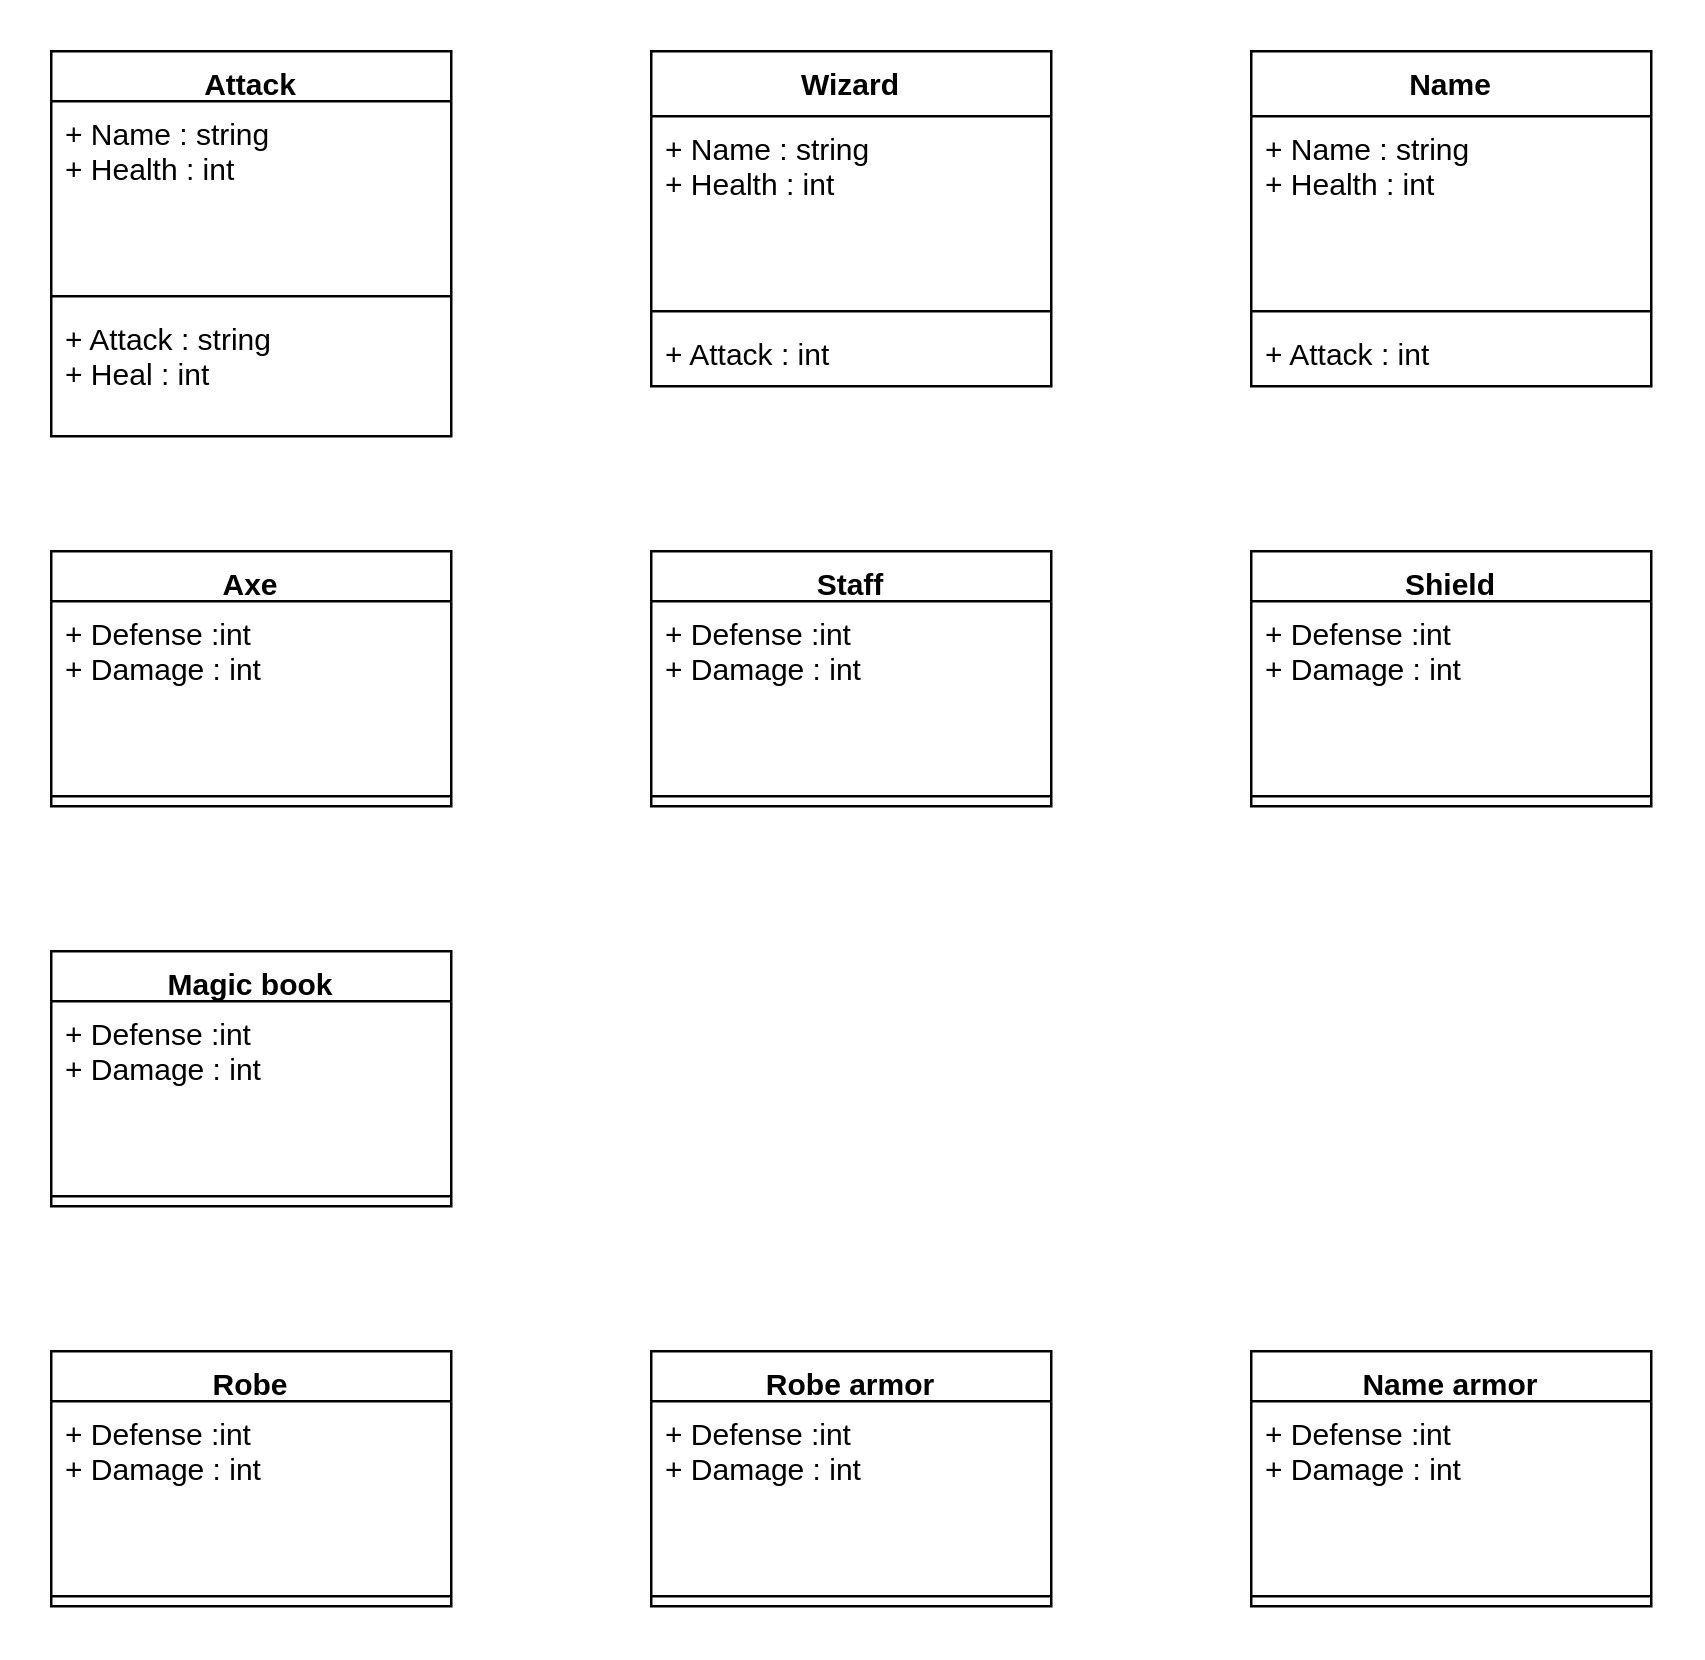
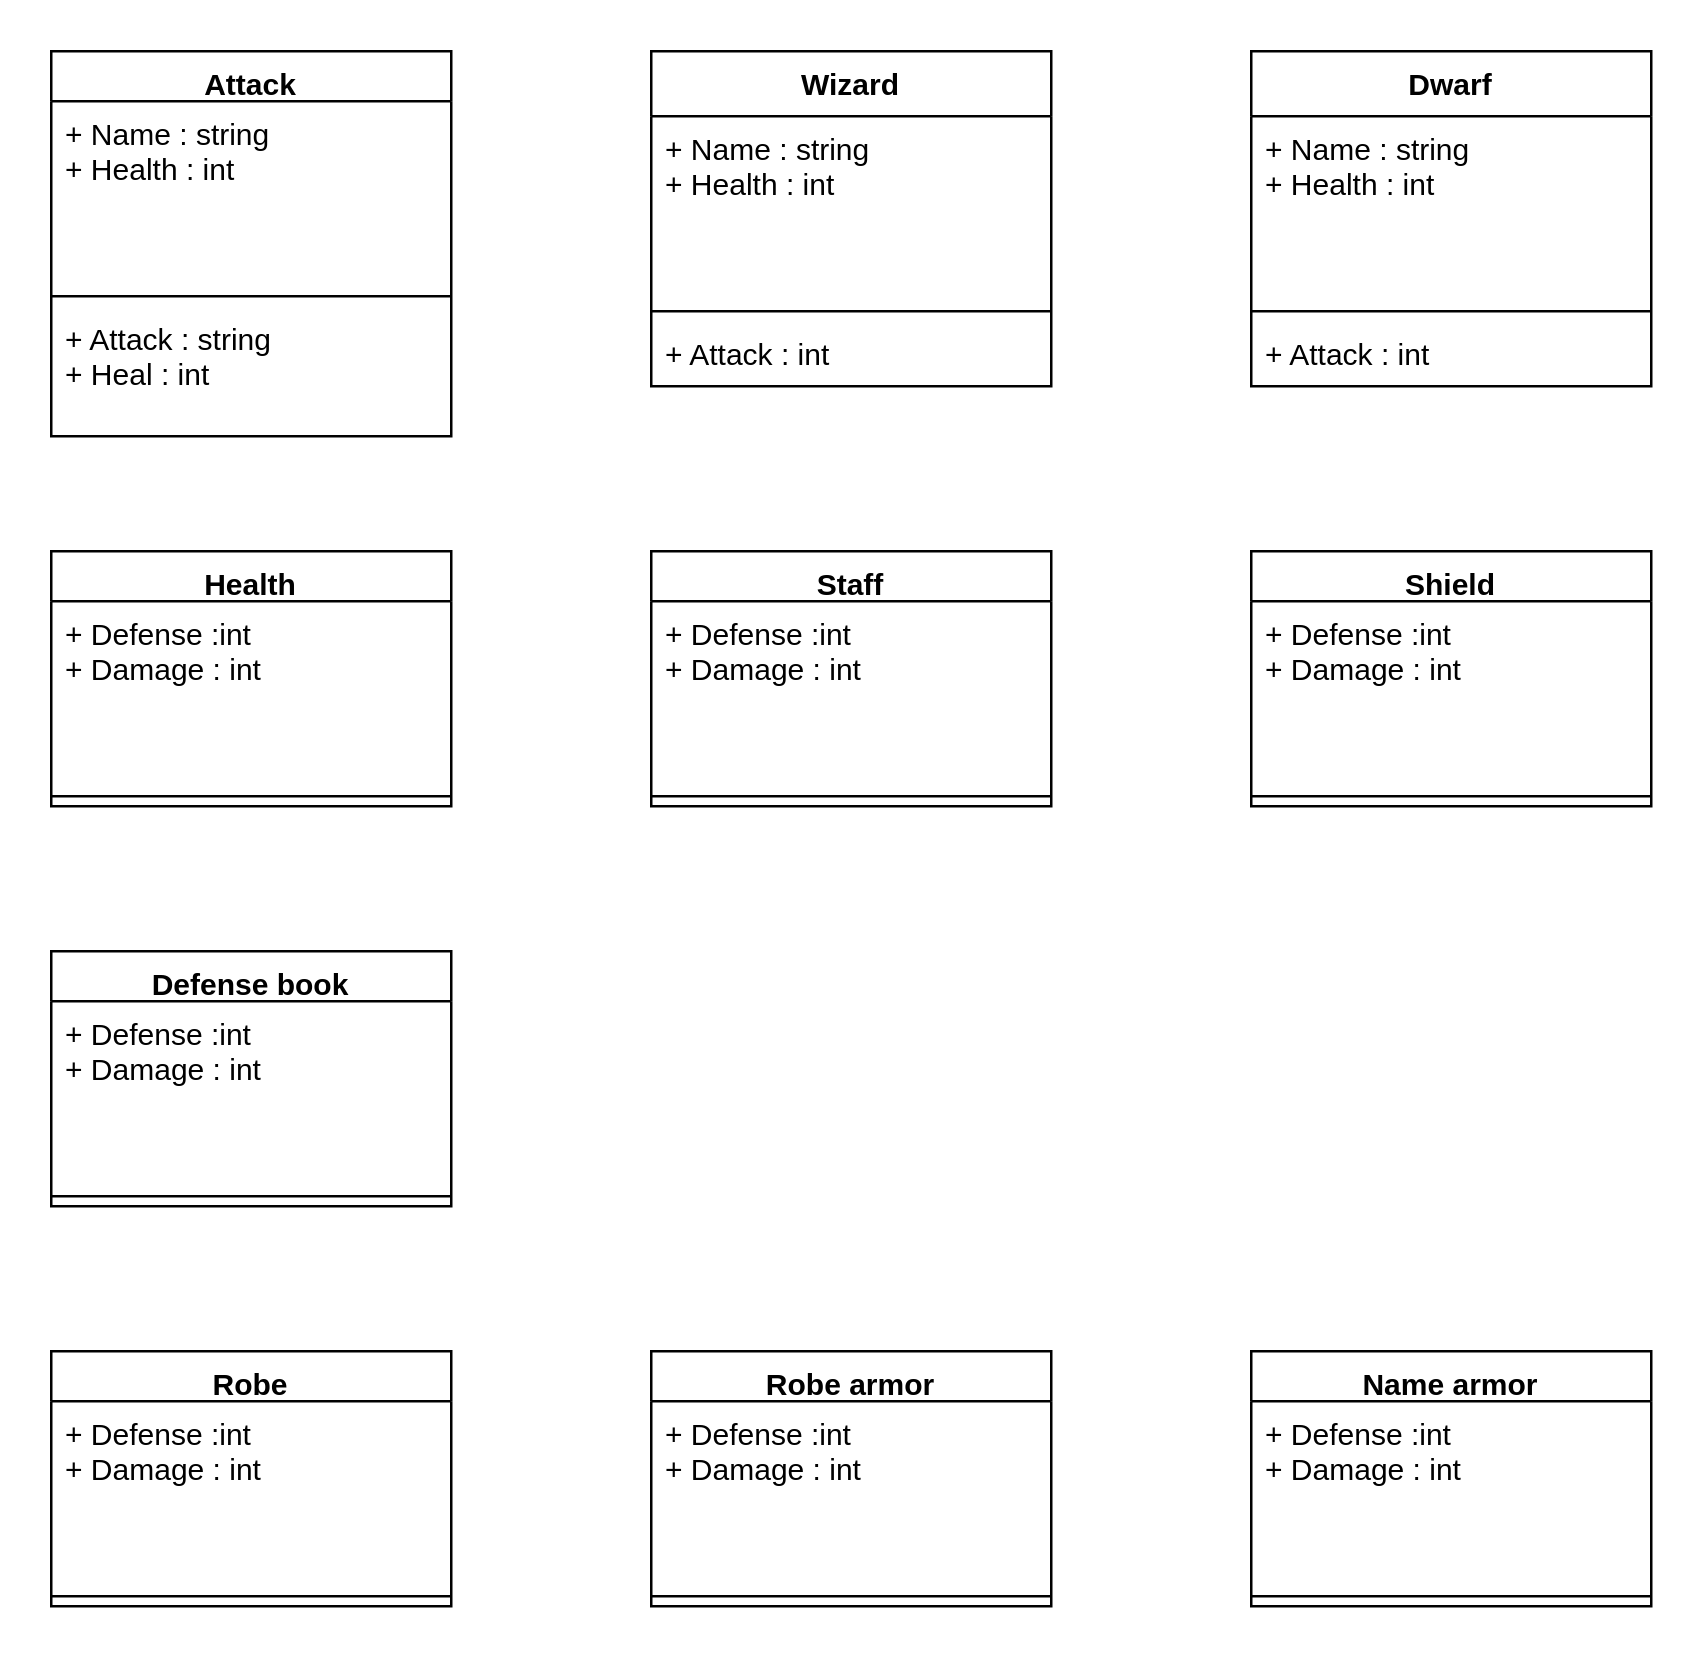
- <mxCell id="10" value="Name" style="swimlane;fontStyle=1;align=center;verticalAlign=top;childLayout=stackLayout;horizontal=1;startSize=26;horizontalStack=0;resizeParent=1;resizeParentMax=0;resizeLast=0;collapsible=1;marginBottom=0;" vertex="1" parent="1"><mxGeometry x="500" y="20" width="160" height="134" as="geometry" /></mxCell>
+ <mxCell id="10" value="Dwarf" style="swimlane;fontStyle=1;align=center;verticalAlign=top;childLayout=stackLayout;horizontal=1;startSize=26;horizontalStack=0;resizeParent=1;resizeParentMax=0;resizeLast=0;collapsible=1;marginBottom=0;" vertex="1" parent="1"><mxGeometry x="500" y="20" width="160" height="134" as="geometry" /></mxCell>
- <mxCell id="14" value="Axe" style="swimlane;fontStyle=1;align=center;verticalAlign=top;childLayout=stackLayout;horizontal=1;startSize=20;horizontalStack=0;resizeParent=1;resizeParentMax=0;resizeLast=0;collapsible=1;marginBottom=0;" vertex="1" parent="1"><mxGeometry x="20" y="220" width="160" height="102" as="geometry" /></mxCell>
+ <mxCell id="14" value="Health" style="swimlane;fontStyle=1;align=center;verticalAlign=top;childLayout=stackLayout;horizontal=1;startSize=20;horizontalStack=0;resizeParent=1;resizeParentMax=0;resizeLast=0;collapsible=1;marginBottom=0;" vertex="1" parent="1"><mxGeometry x="20" y="220" width="160" height="102" as="geometry" /></mxCell>
- <mxCell id="23" value="Magic book" style="swimlane;fontStyle=1;align=center;verticalAlign=top;childLayout=stackLayout;horizontal=1;startSize=20;horizontalStack=0;resizeParent=1;resizeParentMax=0;resizeLast=0;collapsible=1;marginBottom=0;" vertex="1" parent="1"><mxGeometry x="20" y="380" width="160" height="102" as="geometry" /></mxCell>
+ <mxCell id="23" value="Defense book" style="swimlane;fontStyle=1;align=center;verticalAlign=top;childLayout=stackLayout;horizontal=1;startSize=20;horizontalStack=0;resizeParent=1;resizeParentMax=0;resizeLast=0;collapsible=1;marginBottom=0;" vertex="1" parent="1"><mxGeometry x="20" y="380" width="160" height="102" as="geometry" /></mxCell>
